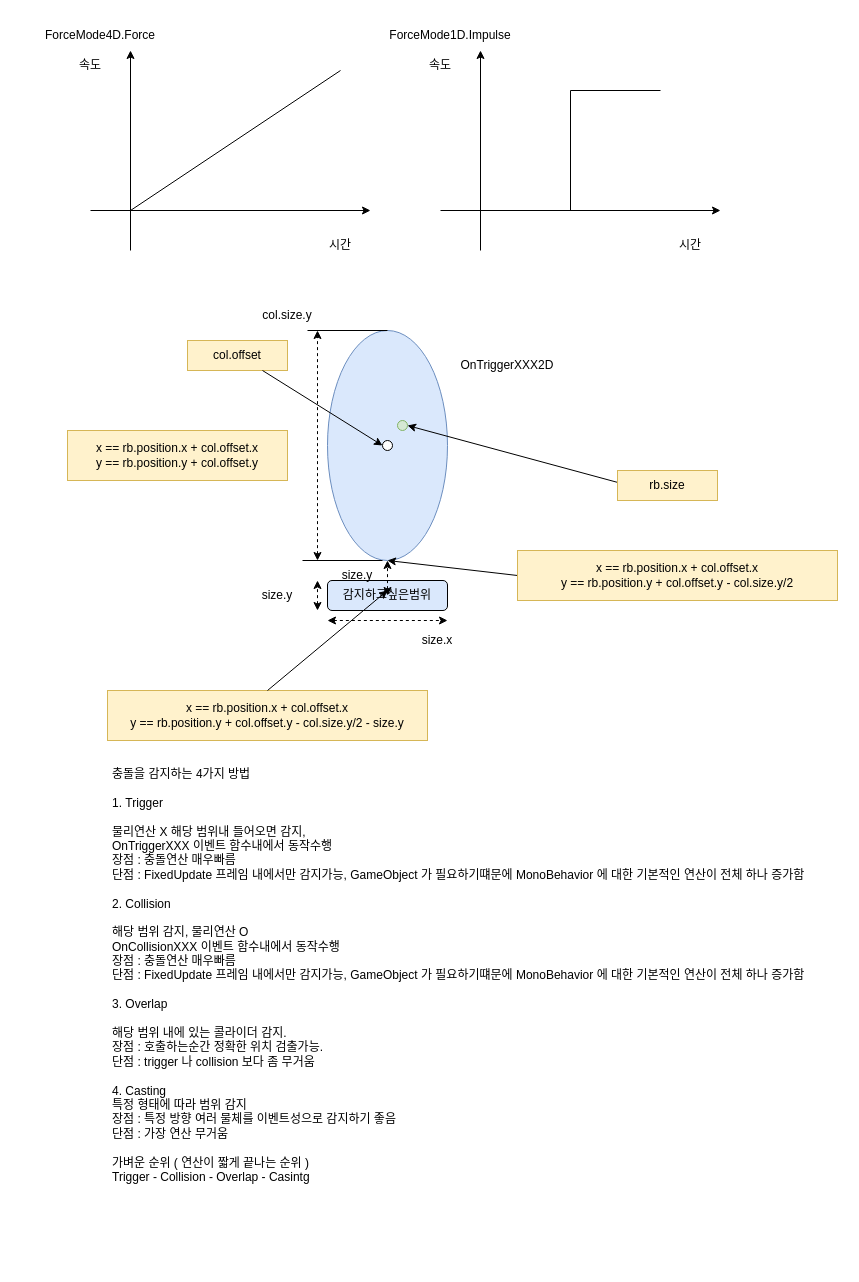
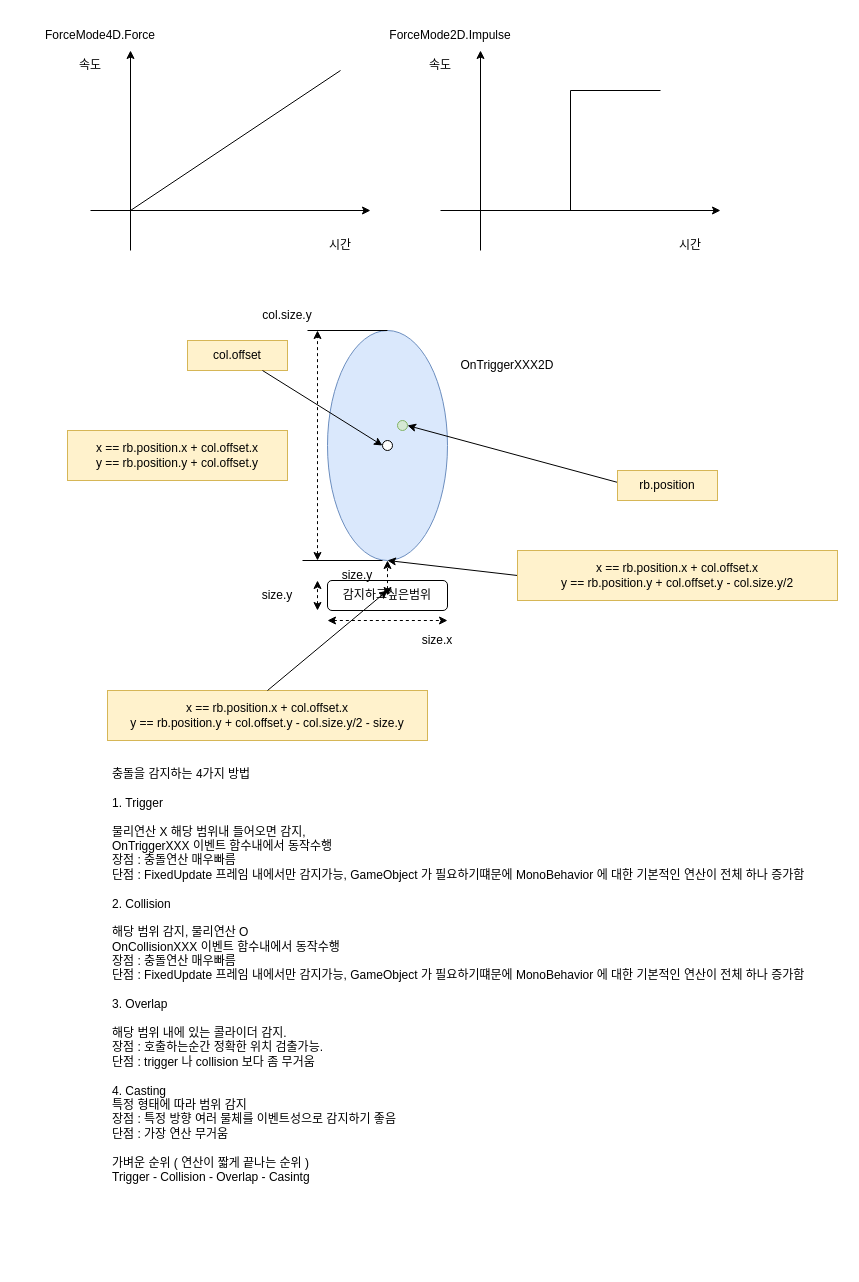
- <mxCell id="13" value="ForceMode1D.Impulse" style="text;html=1;strokeColor=none;fillColor=none;align=center;verticalAlign=middle;whiteSpace=wrap;rounded=0;" vertex="1" parent="1"><mxGeometry x="370" y="20" width="160" height="30" as="geometry" /></mxCell>
+ <mxCell id="13" value="ForceMode2D.Impulse" style="text;html=1;strokeColor=none;fillColor=none;align=center;verticalAlign=middle;whiteSpace=wrap;rounded=0;" vertex="1" parent="1"><mxGeometry x="370" y="20" width="160" height="30" as="geometry" /></mxCell>
- <mxCell id="20" value="rb.size" style="text;html=1;strokeColor=#d6b656;fillColor=#fff2cc;align=center;verticalAlign=middle;whiteSpace=wrap;rounded=0;" vertex="1" parent="1"><mxGeometry x="617" y="470" width="100" height="30" as="geometry" /></mxCell>
+ <mxCell id="20" value="rb.position" style="text;html=1;strokeColor=#d6b656;fillColor=#fff2cc;align=center;verticalAlign=middle;whiteSpace=wrap;rounded=0;" vertex="1" parent="1"><mxGeometry x="617" y="470" width="100" height="30" as="geometry" /></mxCell>
- <mxCell id="31" value="감지하고싶은범위" style="rounded=1;whiteSpace=wrap;html=1;fillColor=#dae8fc;" vertex="1" parent="1"><mxGeometry x="327" y="580" width="120" height="30" as="geometry" /></mxCell>
+ <mxCell id="31" value="감지하고싶은범위" style="rounded=1;whiteSpace=wrap;html=1;" vertex="1" parent="1"><mxGeometry x="327" y="580" width="120" height="30" as="geometry" /></mxCell>
